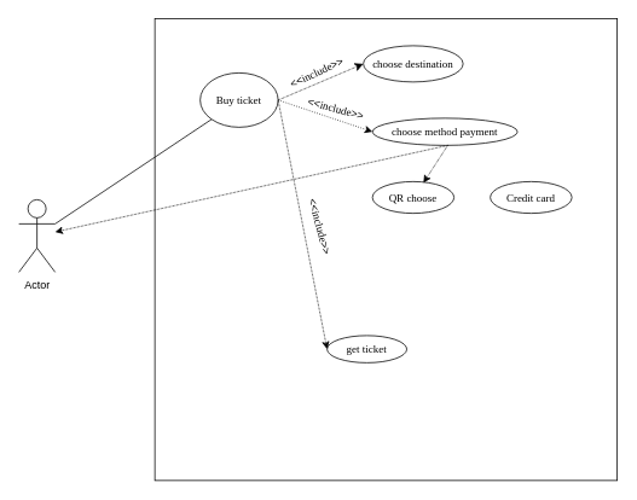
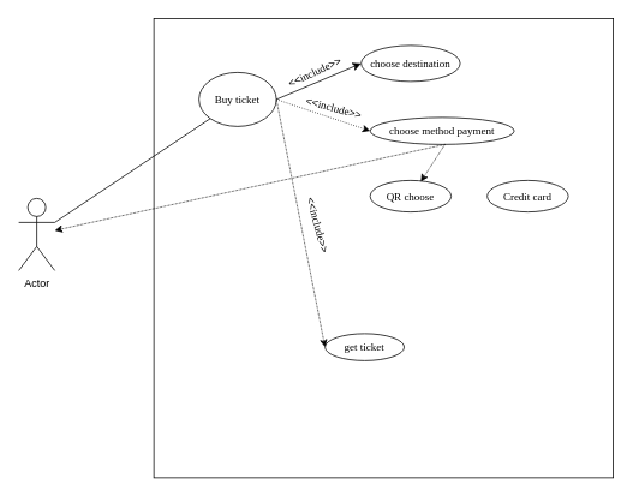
- <mxCell id="6" value="" style="endArrow=classic;html=1;rounded=0;entryX=0;entryY=0.5;entryDx=0;entryDy=0;dashed=1;dashPattern=1 1;endSize=7;strokeColor=#000000;exitX=1;exitY=0.5;exitDx=0;exitDy=0;" edge="1" parent="1" source="4" target="5"><mxGeometry width="50" height="50" relative="1" as="geometry"><mxPoint x="360" y="150" as="sourcePoint" /><mxPoint x="410" y="100" as="targetPoint" /><Array as="points"><mxPoint x="400" y="70" /></Array></mxGeometry></mxCell>
+ <mxCell id="6" value="" style="endArrow=classic;html=1;rounded=0;entryX=0;entryY=0.5;entryDx=0;entryDy=0;dashed=0;dashPattern=1 1;endSize=7;strokeColor=#000000;exitX=1;exitY=0.5;exitDx=0;exitDy=0;" edge="1" parent="1" source="4" target="5"><mxGeometry width="50" height="50" relative="1" as="geometry"><mxPoint x="360" y="150" as="sourcePoint" /><mxPoint x="410" y="100" as="targetPoint" /><Array as="points"><mxPoint x="400" y="70" /></Array></mxGeometry></mxCell>
